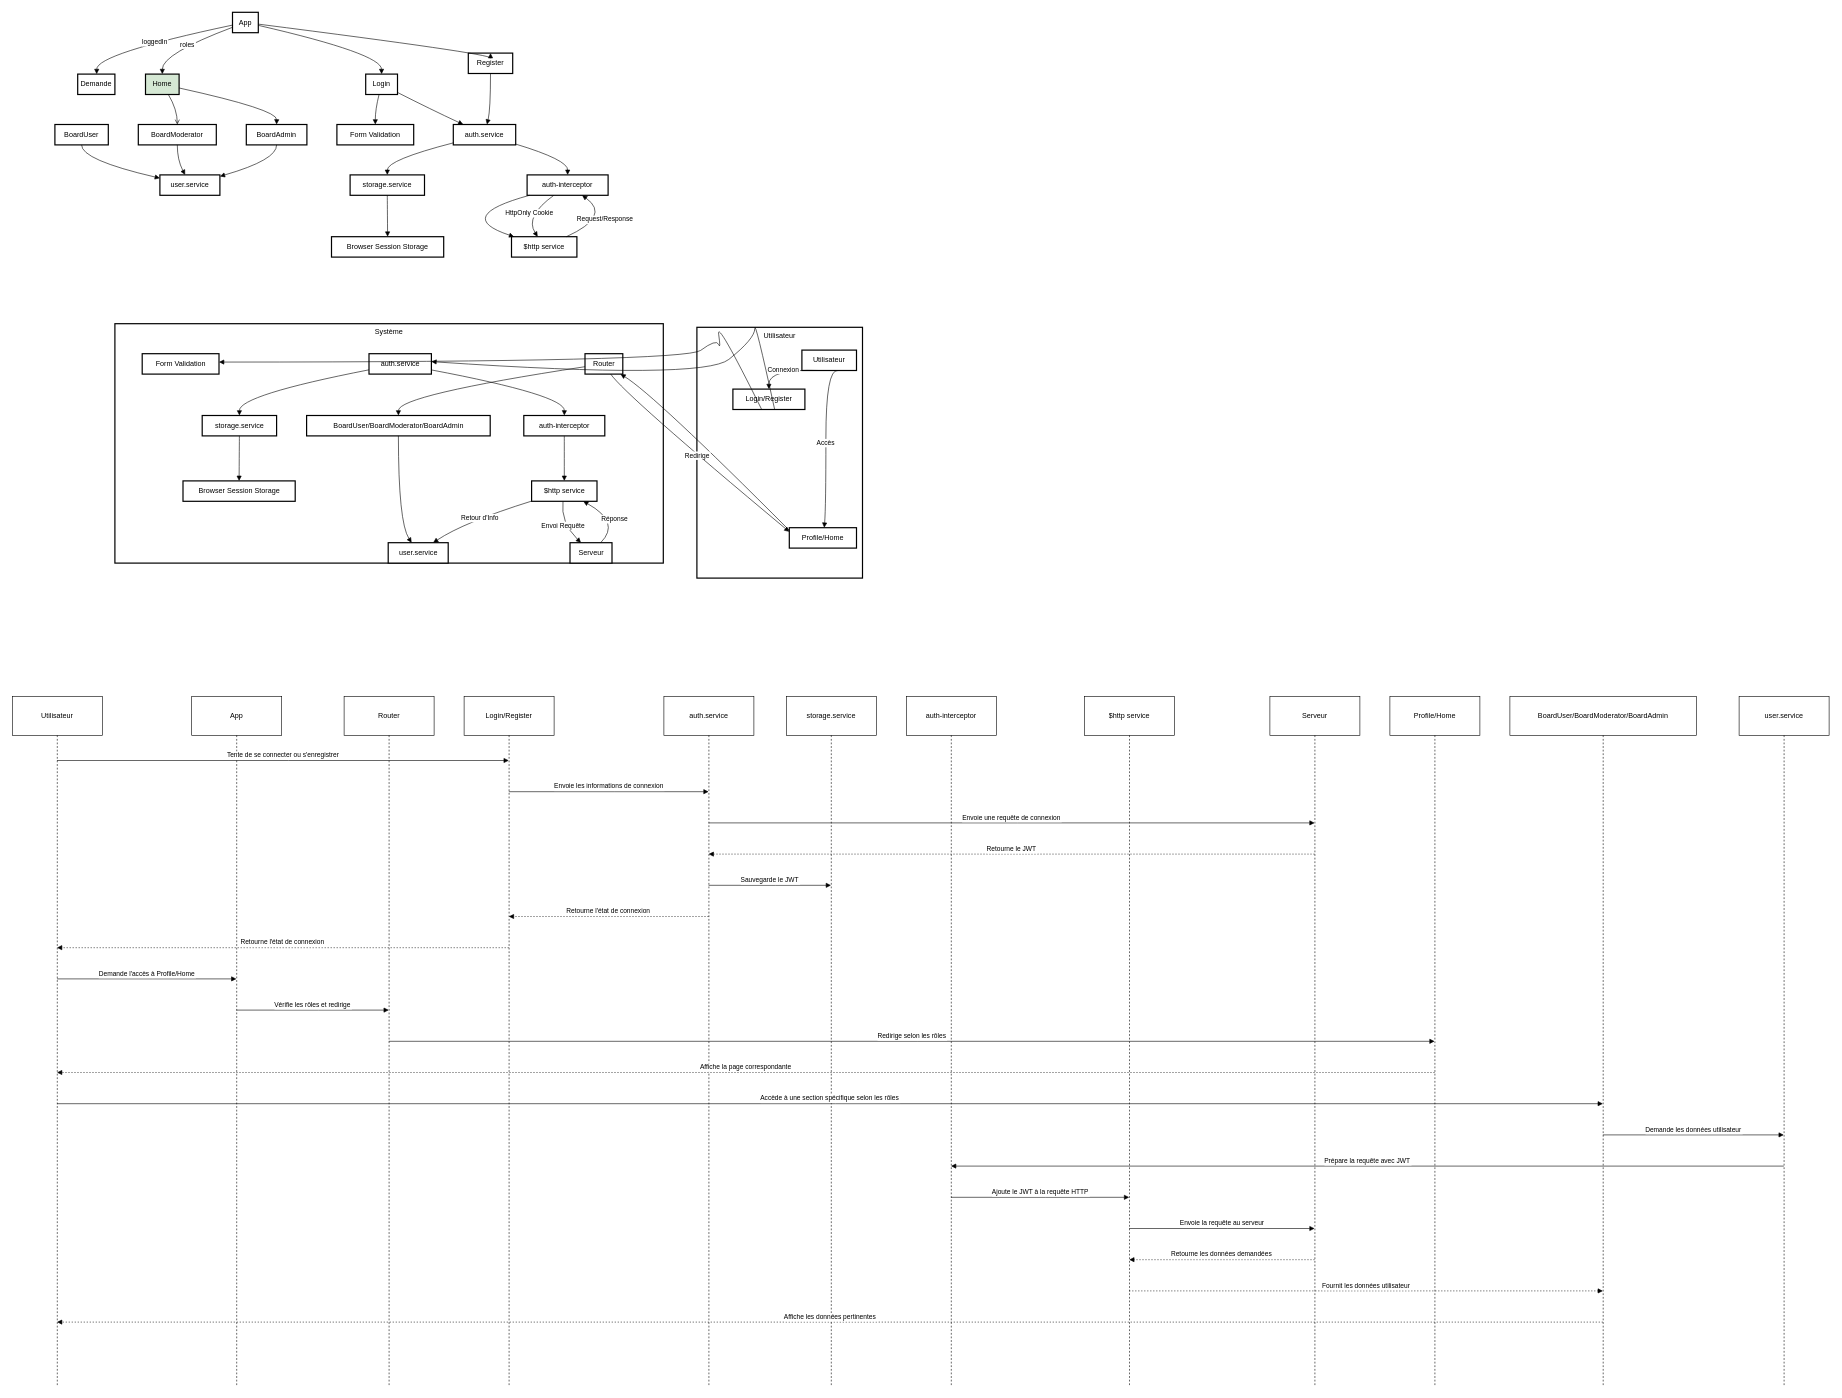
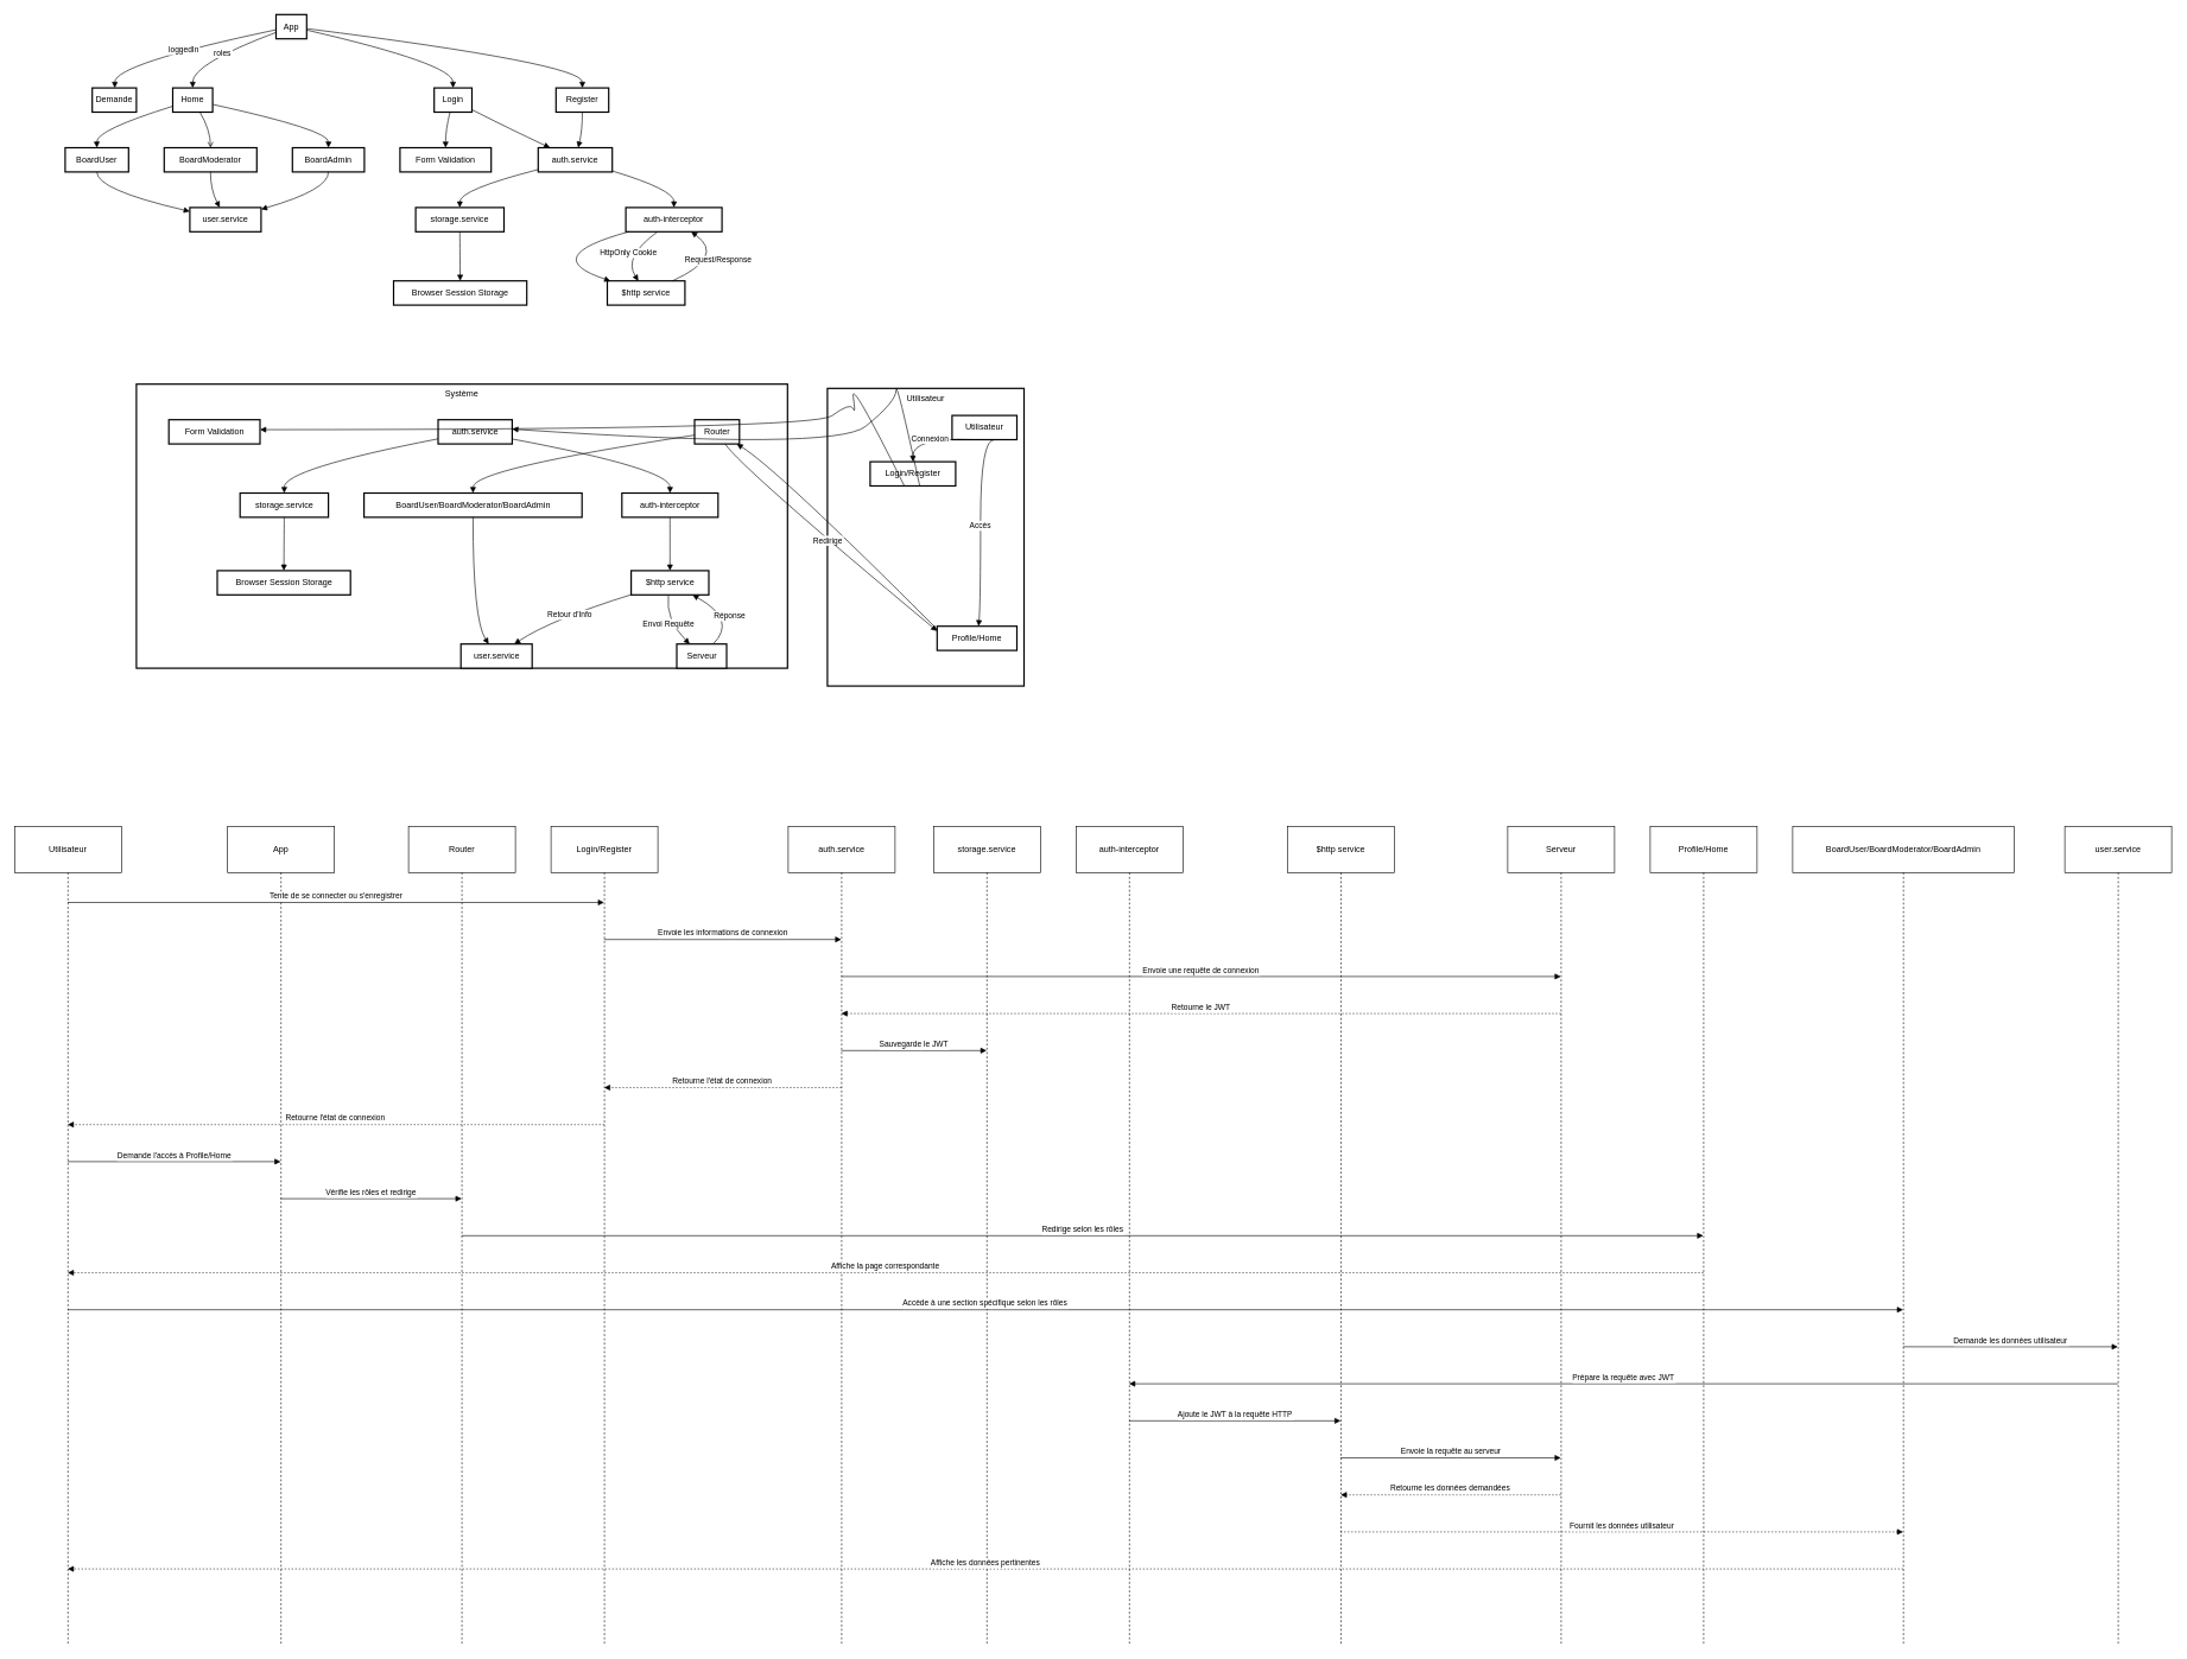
- <mxCell id="6" value="Register" style="whiteSpace=wrap;strokeWidth=2;" vertex="1" parent="1"><mxGeometry x="780" y="88" width="74" height="34" as="geometry" /></mxCell>
+ <mxCell id="6" value="Register" style="whiteSpace=wrap;strokeWidth=2;" vertex="1" parent="1"><mxGeometry x="780" y="123" width="74" height="34" as="geometry" /></mxCell>
- <mxCell id="4" value="Home" style="whiteSpace=wrap;strokeWidth=2;fillColor=#d5e8d4;" vertex="1" parent="1"><mxGeometry x="242" y="123" width="56" height="34" as="geometry" /></mxCell>
+ <mxCell id="4" value="Home" style="whiteSpace=wrap;strokeWidth=2;" vertex="1" parent="1"><mxGeometry x="242" y="123" width="56" height="34" as="geometry" /></mxCell>
+ <mxCell id="21" value="" style="curved=1;startArrow=none;endArrow=block;exitX=-0.01;exitY=0.76;entryX=0.5;entryY=0;rounded=0;" edge="1" parent="1" source="4" target="7"><mxGeometry relative="1" as="geometry"><Array as="points"><mxPoint x="135" y="182" /></Array></mxGeometry></mxCell>
